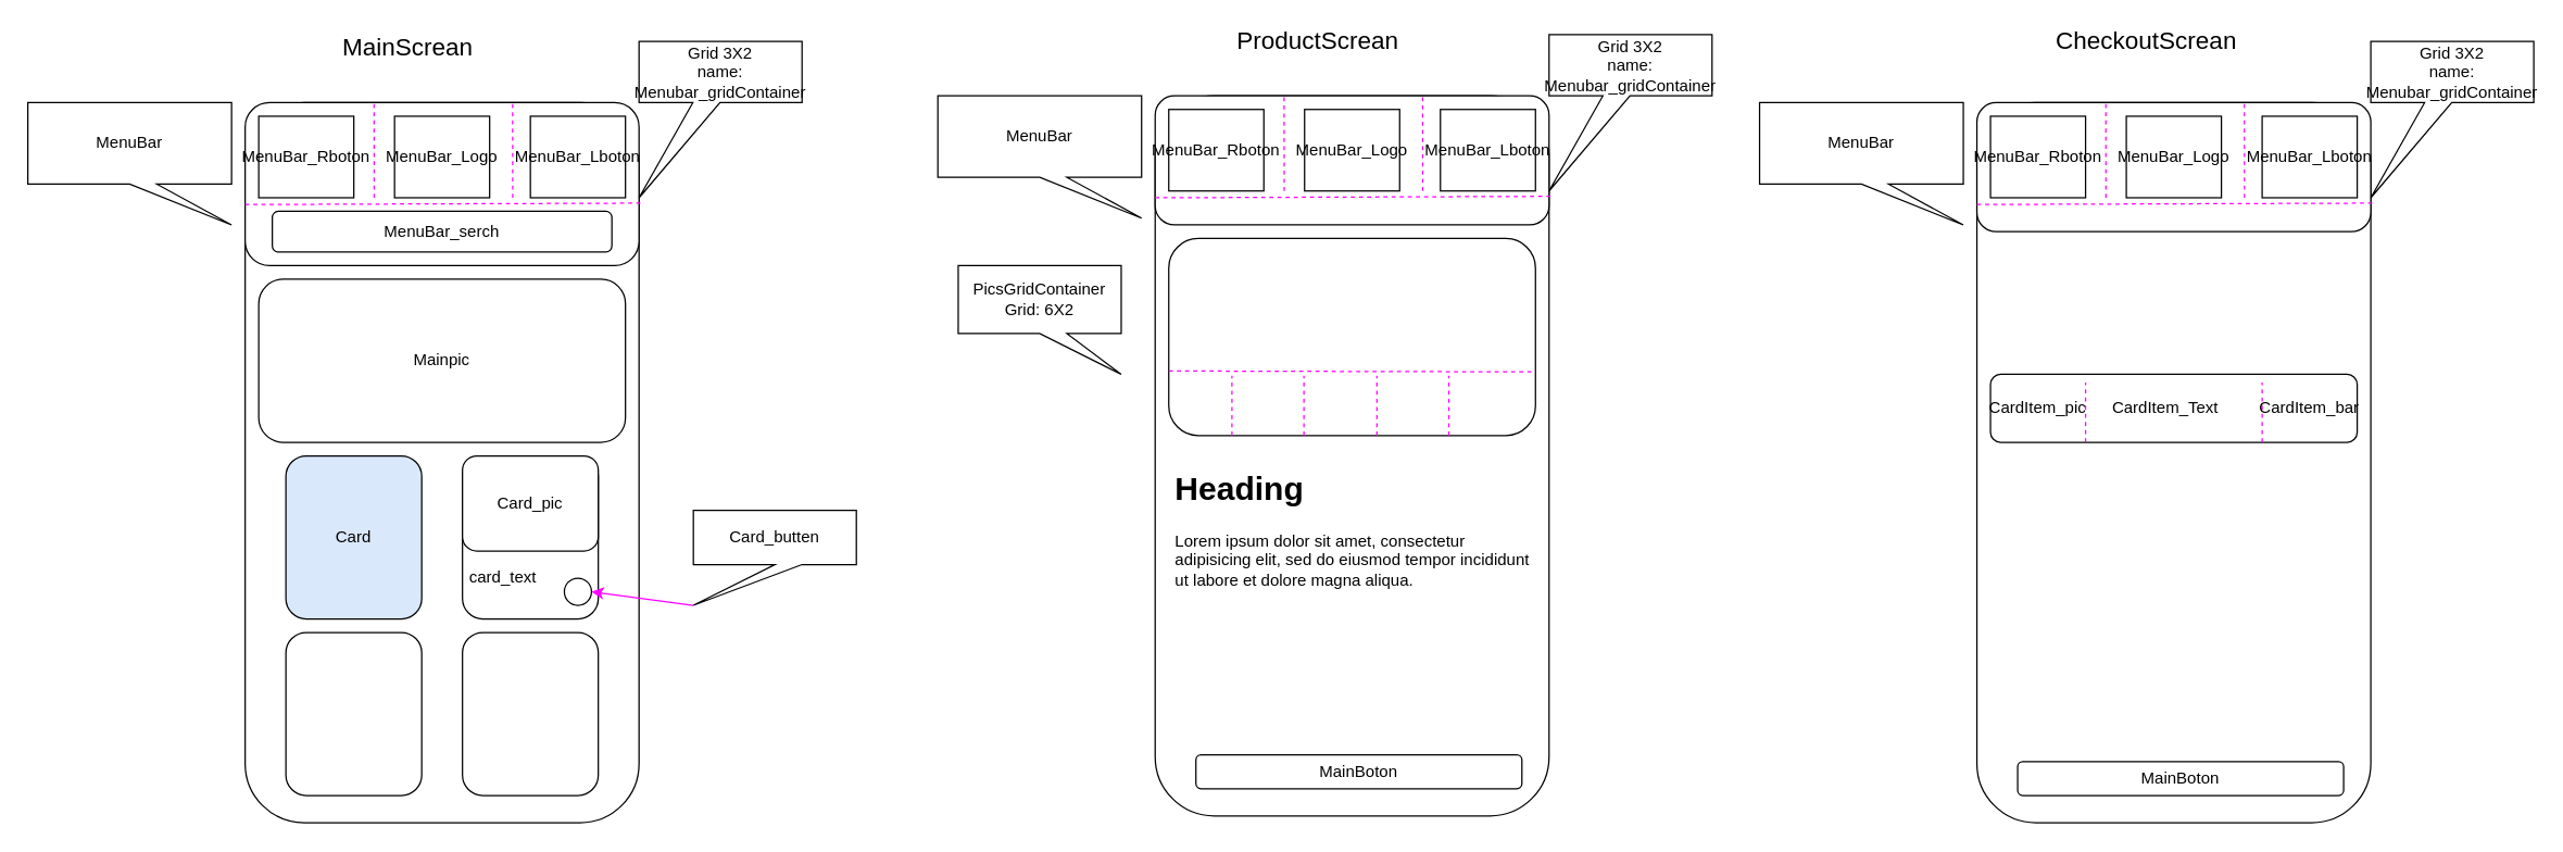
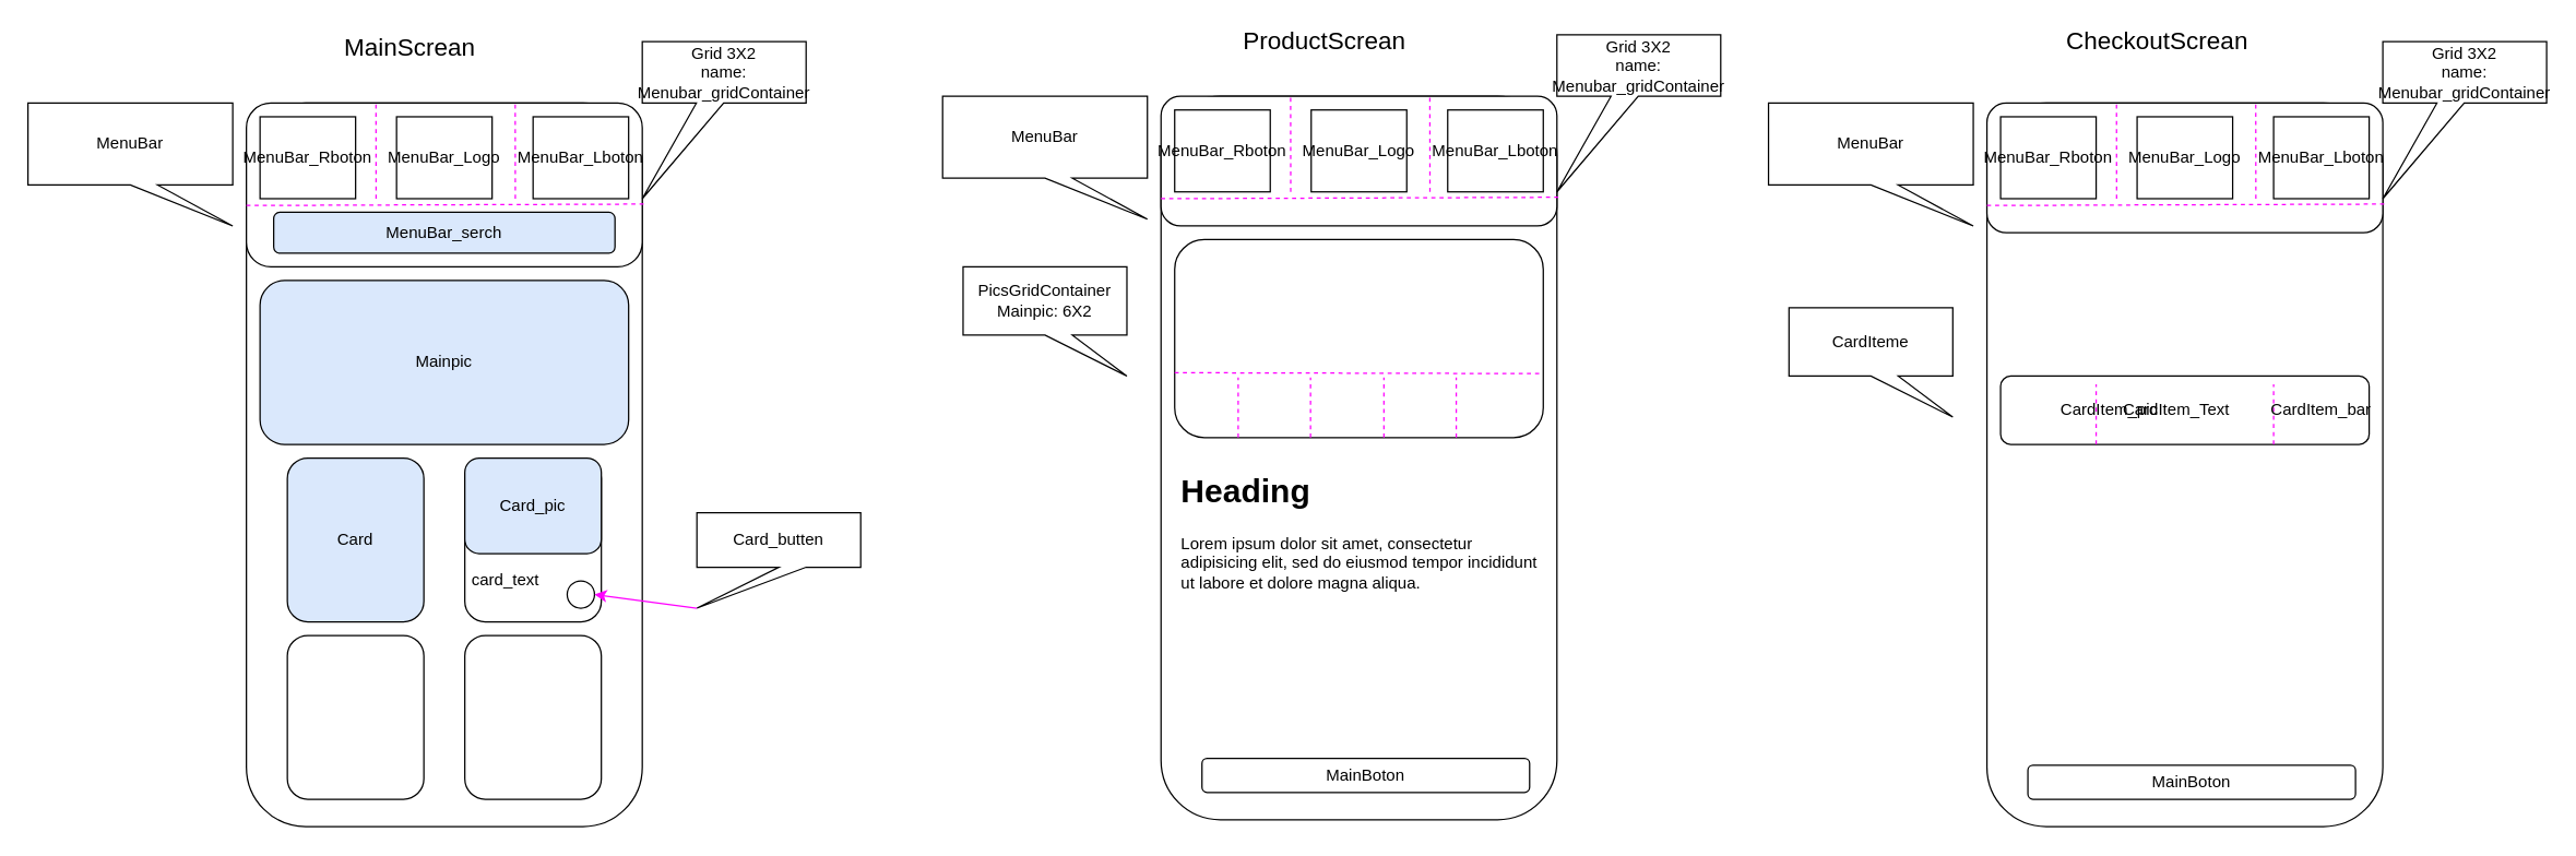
- <mxCell id="7" value="MenuBar_serch" style="rounded=1;whiteSpace=wrap;html=1;" vertex="1" parent="1"><mxGeometry x="200" y="155" width="250" height="30" as="geometry" /></mxCell>
+ <mxCell id="7" value="MenuBar_serch" style="rounded=1;whiteSpace=wrap;html=1;fillColor=#dae8fc;" vertex="1" parent="1"><mxGeometry x="200" y="155" width="250" height="30" as="geometry" /></mxCell>
- <mxCell id="38" value="&lt;div&gt;PicsGridContainer&lt;/div&gt;&lt;div&gt;Grid: 6X2&lt;br&gt;&lt;/div&gt;" style="shape=callout;whiteSpace=wrap;html=1;perimeter=calloutPerimeter;position2=1;" vertex="1" parent="1"><mxGeometry x="705" y="195" width="120" height="80" as="geometry" /></mxCell>
+ <mxCell id="38" value="&lt;div&gt;PicsGridContainer&lt;/div&gt;&lt;div&gt;Mainpic: 6X2&lt;br&gt;&lt;/div&gt;" style="shape=callout;whiteSpace=wrap;html=1;perimeter=calloutPerimeter;position2=1;" vertex="1" parent="1"><mxGeometry x="705" y="195" width="120" height="80" as="geometry" /></mxCell>
- <mxCell id="12" value="Mainpic" style="rounded=1;whiteSpace=wrap;html=1;" vertex="1" parent="1"><mxGeometry x="190" y="205" width="270" height="120" as="geometry" /></mxCell>
+ <mxCell id="12" value="Mainpic" style="rounded=1;whiteSpace=wrap;html=1;fillColor=#dae8fc;" vertex="1" parent="1"><mxGeometry x="190" y="205" width="270" height="120" as="geometry" /></mxCell>
+ <mxCell id="57" value="CardIteme" style="shape=callout;whiteSpace=wrap;html=1;perimeter=calloutPerimeter;position2=1;" vertex="1" parent="1"><mxGeometry x="1310" y="225" width="120" height="80" as="geometry" /></mxCell>
- <mxCell id="61" value="CardItem_pic" style="text;html=1;strokeColor=none;fillColor=none;align=center;verticalAlign=middle;whiteSpace=wrap;rounded=0;" vertex="1" parent="1"><mxGeometry x="1480" y="290" width="40" height="20" as="geometry" /></mxCell>
+ <mxCell id="61" value="CardItem_pic" style="text;html=1;strokeColor=none;fillColor=none;align=center;verticalAlign=middle;whiteSpace=wrap;rounded=0;" vertex="1" parent="1"><mxGeometry x="1525" y="290" width="40" height="20" as="geometry" /></mxCell>
- <mxCell id="18" value="Card_pic" style="rounded=1;whiteSpace=wrap;html=1;" vertex="1" parent="1"><mxGeometry x="340" y="335" width="100" height="70" as="geometry" /></mxCell>
+ <mxCell id="18" value="Card_pic" style="rounded=1;whiteSpace=wrap;html=1;fillColor=#dae8fc;" vertex="1" parent="1"><mxGeometry x="340" y="335" width="100" height="70" as="geometry" /></mxCell>
